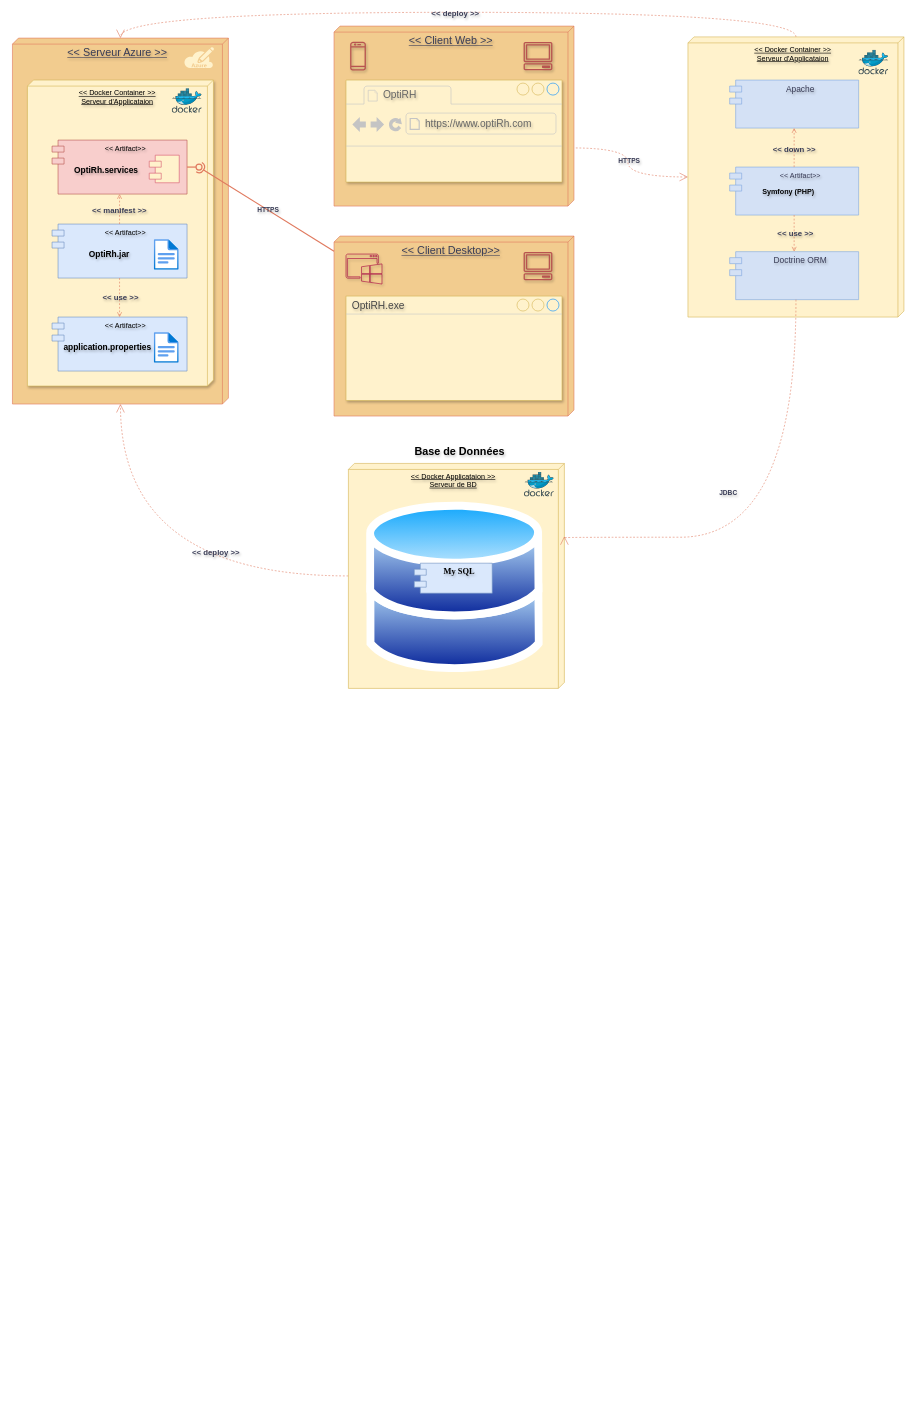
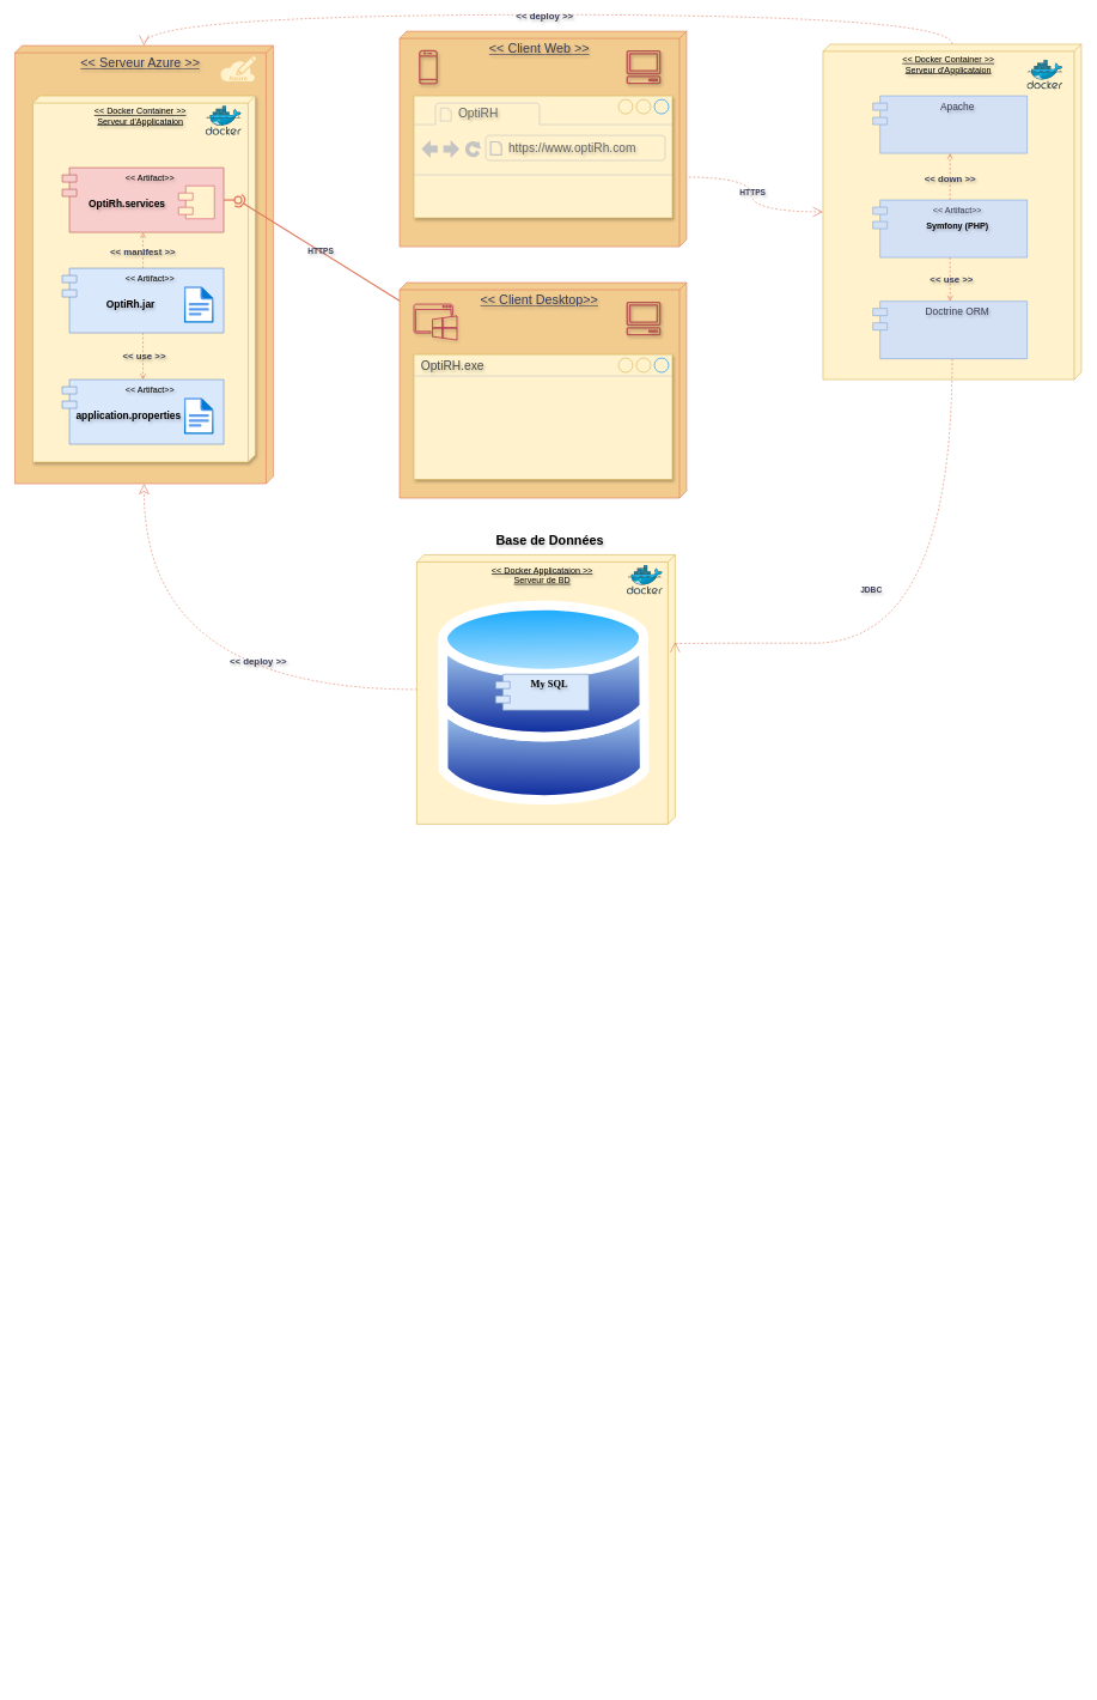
- <mxCell id="64" value="Symfony (PHP)" style="text;align=center;fontStyle=1;verticalAlign=middle;spacingLeft=3;spacingRight=3;strokeColor=none;rotatable=0;points=[[0,0.5],[1,0.5]];portConstraint=eastwest;html=1;textShadow=1;" parent="62" vertex="1"><mxGeometry x="57.5" y="29" width="80" height="26" as="geometry" /></mxCell>
+ <mxCell id="64" value="Symfony (PHP)" style="text;align=center;fontStyle=1;verticalAlign=middle;spacingLeft=3;spacingRight=3;strokeColor=none;rotatable=0;points=[[0,0.5],[1,0.5]];portConstraint=eastwest;html=1;textShadow=1;" parent="62" vertex="1"><mxGeometry x="77.5" y="24" width="80" height="26" as="geometry" /></mxCell>
- <mxCell id="6" style="edgeStyle=orthogonalEdgeStyle;rounded=0;orthogonalLoop=1;jettySize=auto;html=1;strokeColor=#E07A5F;fontColor=#393C56;fillColor=#F2CC8F;curved=1;dashed=1;endArrow=open;endFill=0;endSize=12;startSize=12;textShadow=1;" parent="1" source="53" target="2" edge="1"><mxGeometry relative="1" as="geometry" /></mxCell>
+ <mxCell id="6" style="edgeStyle=orthogonalEdgeStyle;rounded=0;orthogonalLoop=1;jettySize=auto;html=1;strokeColor=#E07A5F;fontColor=#393C56;fillColor=#F2CC8F;curved=1;dashed=1;endArrow=classic;endFill=0;endSize=12;startSize=12;textShadow=1;" parent="1" source="53" target="2" edge="1"><mxGeometry relative="1" as="geometry" /></mxCell>
